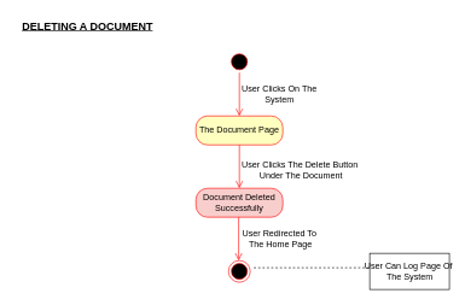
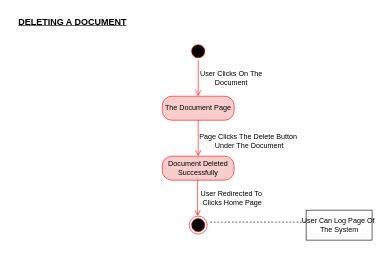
- <mxCell id="10" value="User Clicks On The &lt;br&gt;System" style="text;html=1;resizable=0;autosize=1;align=center;verticalAlign=middle;points=[];fillColor=none;strokeColor=none;rounded=0;" vertex="1" parent="1"><mxGeometry x="320" y="110" width="130" height="40" as="geometry" /></mxCell>
+ <mxCell id="10" value="User Clicks On The &lt;br&gt;Document" style="text;html=1;resizable=0;autosize=1;align=center;verticalAlign=middle;points=[];fillColor=none;strokeColor=none;rounded=0;" vertex="1" parent="1"><mxGeometry x="320" y="110" width="130" height="40" as="geometry" /></mxCell>
- <mxCell id="4" value="The Document Page" style="rounded=1;whiteSpace=wrap;html=1;arcSize=40;fontColor=#000000;fillColor=#ffffc0;strokeColor=#ff0000;" vertex="1" parent="1"><mxGeometry x="270" y="160" width="120" height="40" as="geometry" /></mxCell>
+ <mxCell id="4" value="The Document Page" style="rounded=1;whiteSpace=wrap;html=1;arcSize=40;fontColor=#000000;fillColor=#f8cecc;strokeColor=#ff0000;" vertex="1" parent="1"><mxGeometry x="270" y="160" width="120" height="40" as="geometry" /></mxCell>
- <mxCell id="11" value="User Clicks The Delete&amp;nbsp;Button&amp;nbsp;&lt;br&gt;Under The Document" style="text;html=1;resizable=0;autosize=1;align=center;verticalAlign=middle;points=[];fillColor=none;strokeColor=none;rounded=0;" vertex="1" parent="1"><mxGeometry x="320" y="215" width="190" height="40" as="geometry" /></mxCell>
+ <mxCell id="11" value="Page Clicks The Delete&amp;nbsp;Button&amp;nbsp;&lt;br&gt;Under The Document" style="text;html=1;resizable=0;autosize=1;align=center;verticalAlign=middle;points=[];fillColor=none;strokeColor=none;rounded=0;" vertex="1" parent="1"><mxGeometry x="320" y="215" width="190" height="40" as="geometry" /></mxCell>
- <mxCell id="13" value="User Redirected To&lt;br&gt;&amp;nbsp;The Home Page" style="text;html=1;resizable=0;autosize=1;align=center;verticalAlign=middle;points=[];fillColor=none;strokeColor=none;rounded=0;" vertex="1" parent="1"><mxGeometry x="320" y="310" width="130" height="40" as="geometry" /></mxCell>
+ <mxCell id="13" value="User Redirected To&lt;br&gt;&amp;nbsp;Clicks Home Page" style="text;html=1;resizable=0;autosize=1;align=center;verticalAlign=middle;points=[];fillColor=none;strokeColor=none;rounded=0;" vertex="1" parent="1"><mxGeometry x="320" y="310" width="130" height="40" as="geometry" /></mxCell>
